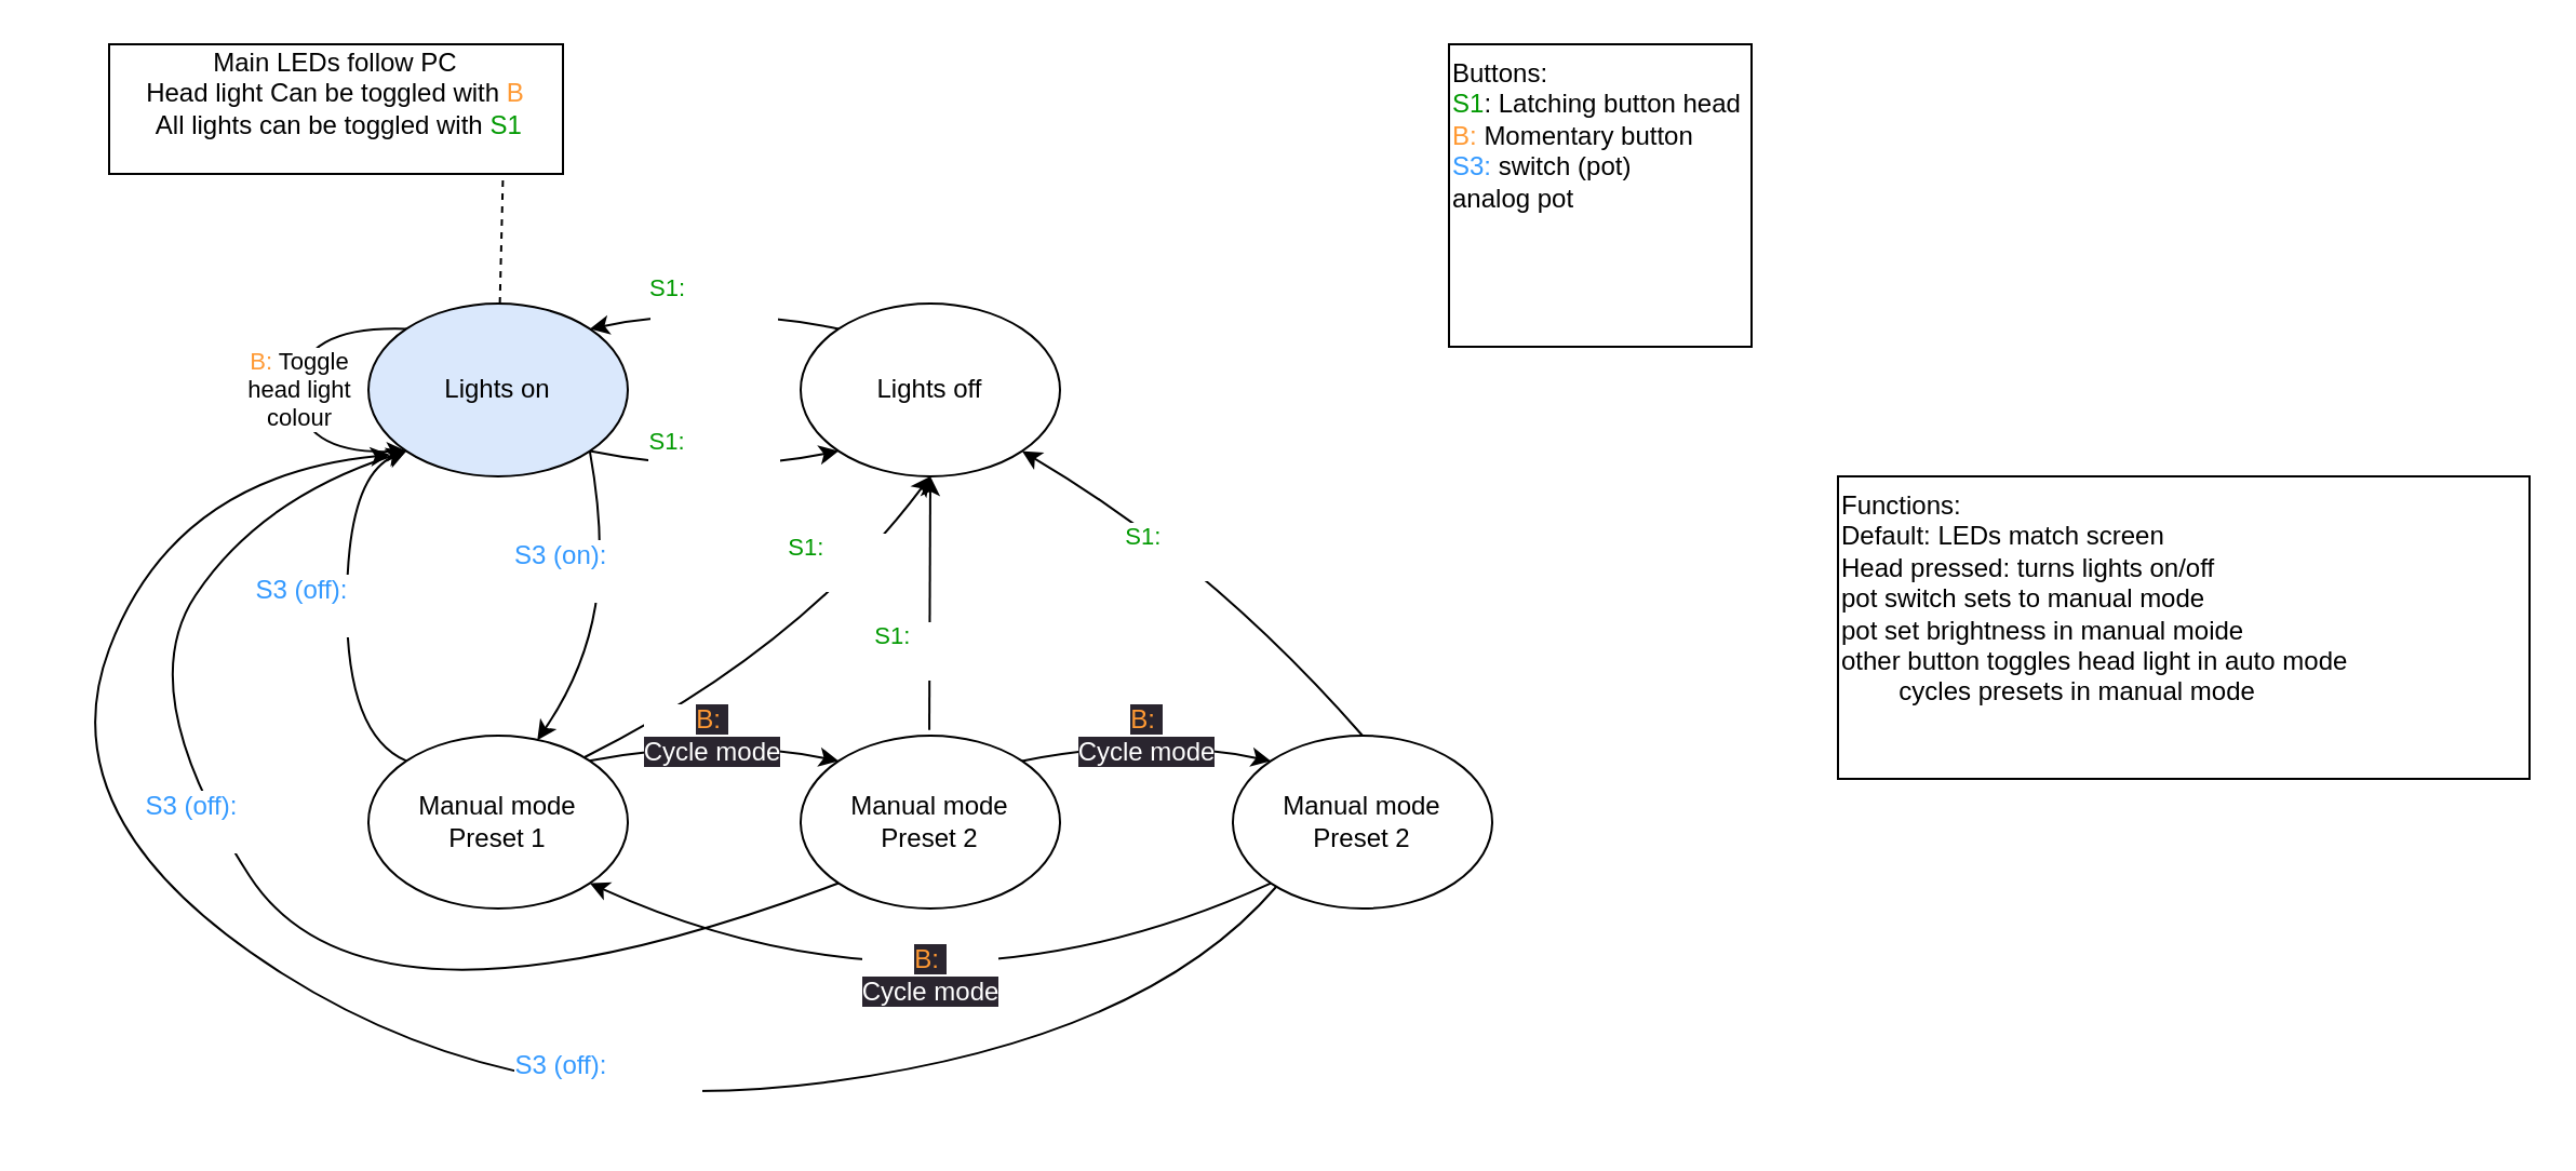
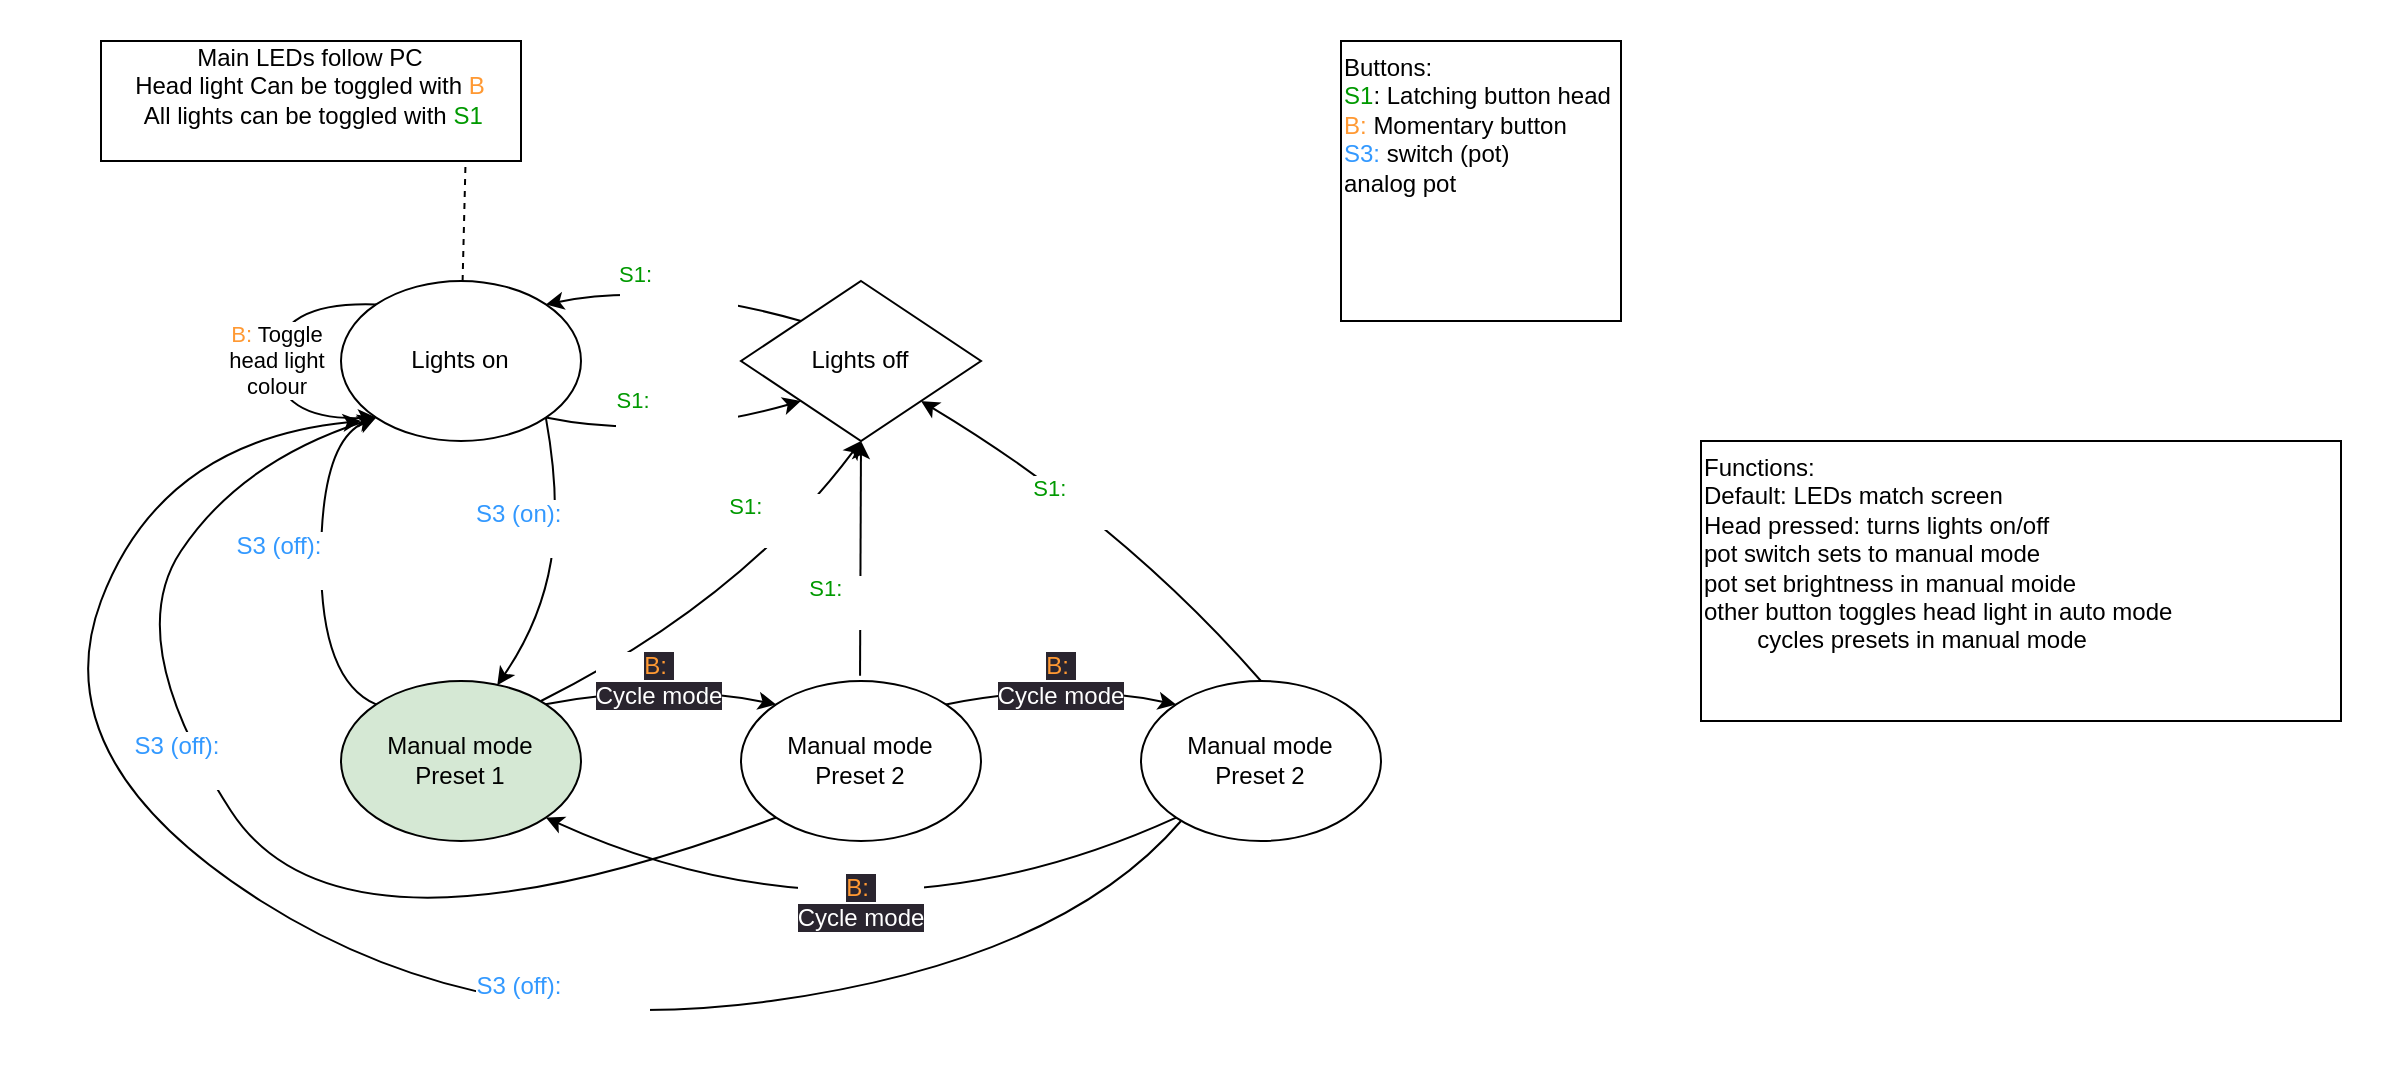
- <mxCell id="31" value="Lights on" style="ellipse;whiteSpace=wrap;html=1;fillColor=#dae8fc;" parent="1" vertex="1"><mxGeometry x="170" y="140" width="120" height="80" as="geometry" /></mxCell>
+ <mxCell id="31" value="Lights on" style="ellipse;whiteSpace=wrap;html=1;" parent="1" vertex="1"><mxGeometry x="170" y="140" width="120" height="80" as="geometry" /></mxCell>
- <mxCell id="34" value="Lights off" style="ellipse;whiteSpace=wrap;html=1;" vertex="1" parent="1"><mxGeometry x="370" y="140" width="120" height="80" as="geometry" /></mxCell>
+ <mxCell id="34" value="Lights off" style="rhombus;whiteSpace=wrap;html=1;" vertex="1" parent="1"><mxGeometry x="370" y="140" width="120" height="80" as="geometry" /></mxCell>
- <mxCell id="32" value="Manual mode&lt;br&gt;Preset 1" style="ellipse;whiteSpace=wrap;html=1;" parent="1" vertex="1"><mxGeometry x="170" y="340" width="120" height="80" as="geometry" /></mxCell>
+ <mxCell id="32" value="Manual mode&lt;br&gt;Preset 1" style="ellipse;whiteSpace=wrap;html=1;fillColor=#d5e8d4;" parent="1" vertex="1"><mxGeometry x="170" y="340" width="120" height="80" as="geometry" /></mxCell>
